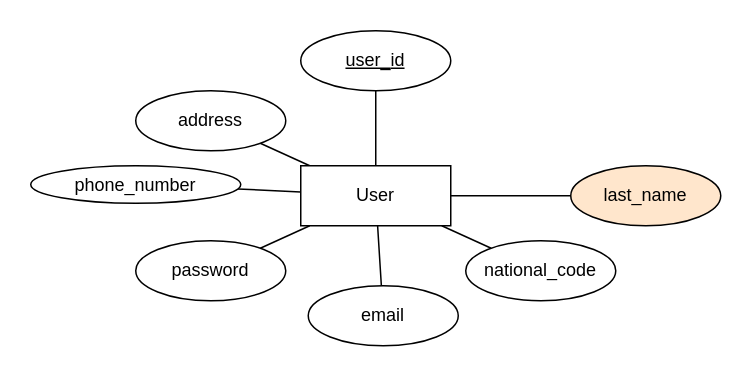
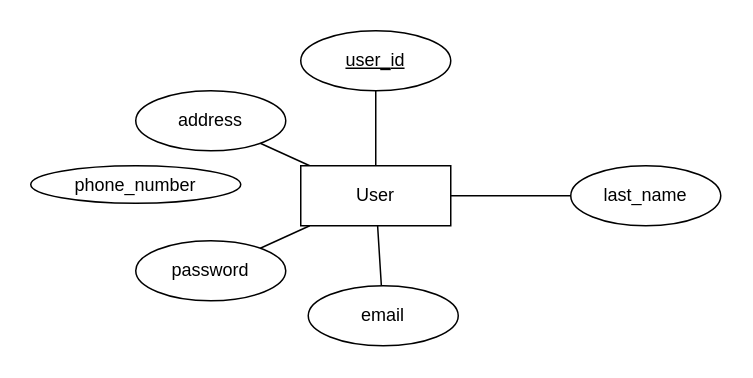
- <mxCell id="6" style="edgeStyle=none;rounded=0;orthogonalLoop=1;jettySize=auto;html=1;strokeColor=default;align=center;verticalAlign=middle;fontFamily=Helvetica;fontSize=11;fontColor=default;labelBackgroundColor=default;endArrow=none;endFill=0;" edge="1" parent="1" source="8" target="15"><mxGeometry relative="1" as="geometry" /></mxCell>
- <mxCell id="11" value="last_name" style="ellipse;whiteSpace=wrap;html=1;align=center;fillColor=#ffe6cc;" vertex="1" parent="1"><mxGeometry x="380" y="110" width="100" height="40" as="geometry" /></mxCell>
+ <mxCell id="11" value="last_name" style="ellipse;whiteSpace=wrap;html=1;align=center;" vertex="1" parent="1"><mxGeometry x="380" y="110" width="100" height="40" as="geometry" /></mxCell>
- <mxCell id="2" value="" style="edgeStyle=none;rounded=0;orthogonalLoop=1;jettySize=auto;html=1;strokeColor=default;align=center;verticalAlign=middle;fontFamily=Helvetica;fontSize=11;fontColor=default;labelBackgroundColor=default;endArrow=none;endFill=0;" edge="1" parent="1" source="8" target="12"><mxGeometry relative="1" as="geometry" /></mxCell>
- <mxCell id="12" value="national_code" style="ellipse;whiteSpace=wrap;html=1;align=center;" vertex="1" parent="1"><mxGeometry x="310" y="160" width="100" height="40" as="geometry" /></mxCell>
